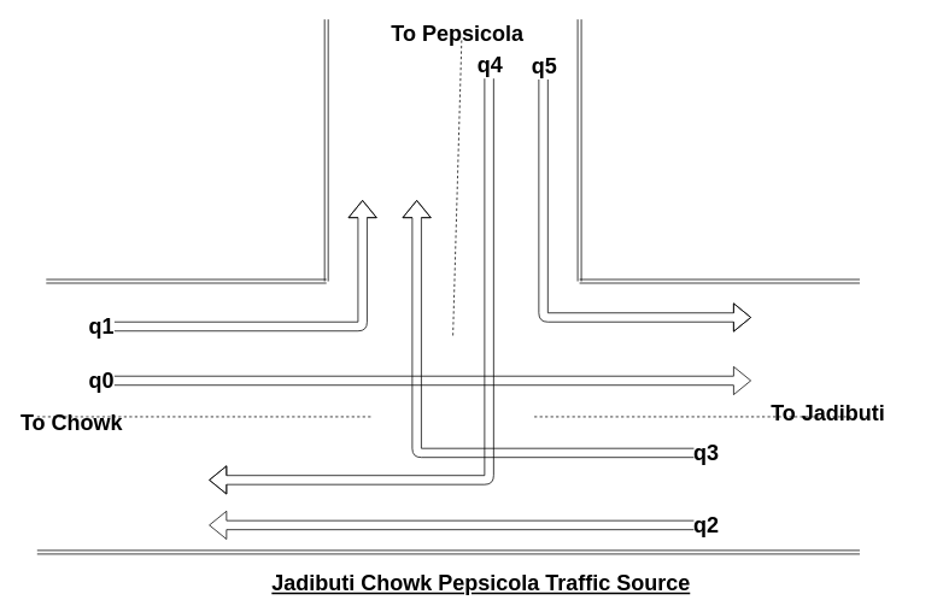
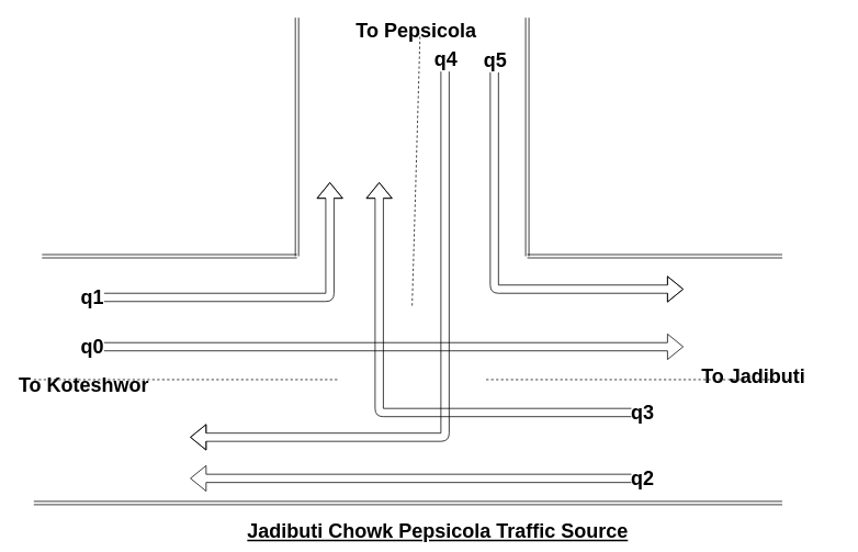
- <mxCell id="25" value="&lt;font style=&quot;font-size: 24px&quot;&gt;&lt;b&gt;To Chowk&lt;/b&gt;&lt;/font&gt;" style="text;html=1;resizable=0;points=[];autosize=1;align=left;verticalAlign=top;spacingTop=-4;" vertex="1" parent="1"><mxGeometry x="20" y="451" width="170" height="20" as="geometry" /></mxCell>
+ <mxCell id="25" value="&lt;font style=&quot;font-size: 24px&quot;&gt;&lt;b&gt;To Koteshwor&lt;/b&gt;&lt;/font&gt;" style="text;html=1;resizable=0;points=[];autosize=1;align=left;verticalAlign=top;spacingTop=-4;" vertex="1" parent="1"><mxGeometry x="20" y="451" width="170" height="20" as="geometry" /></mxCell>
